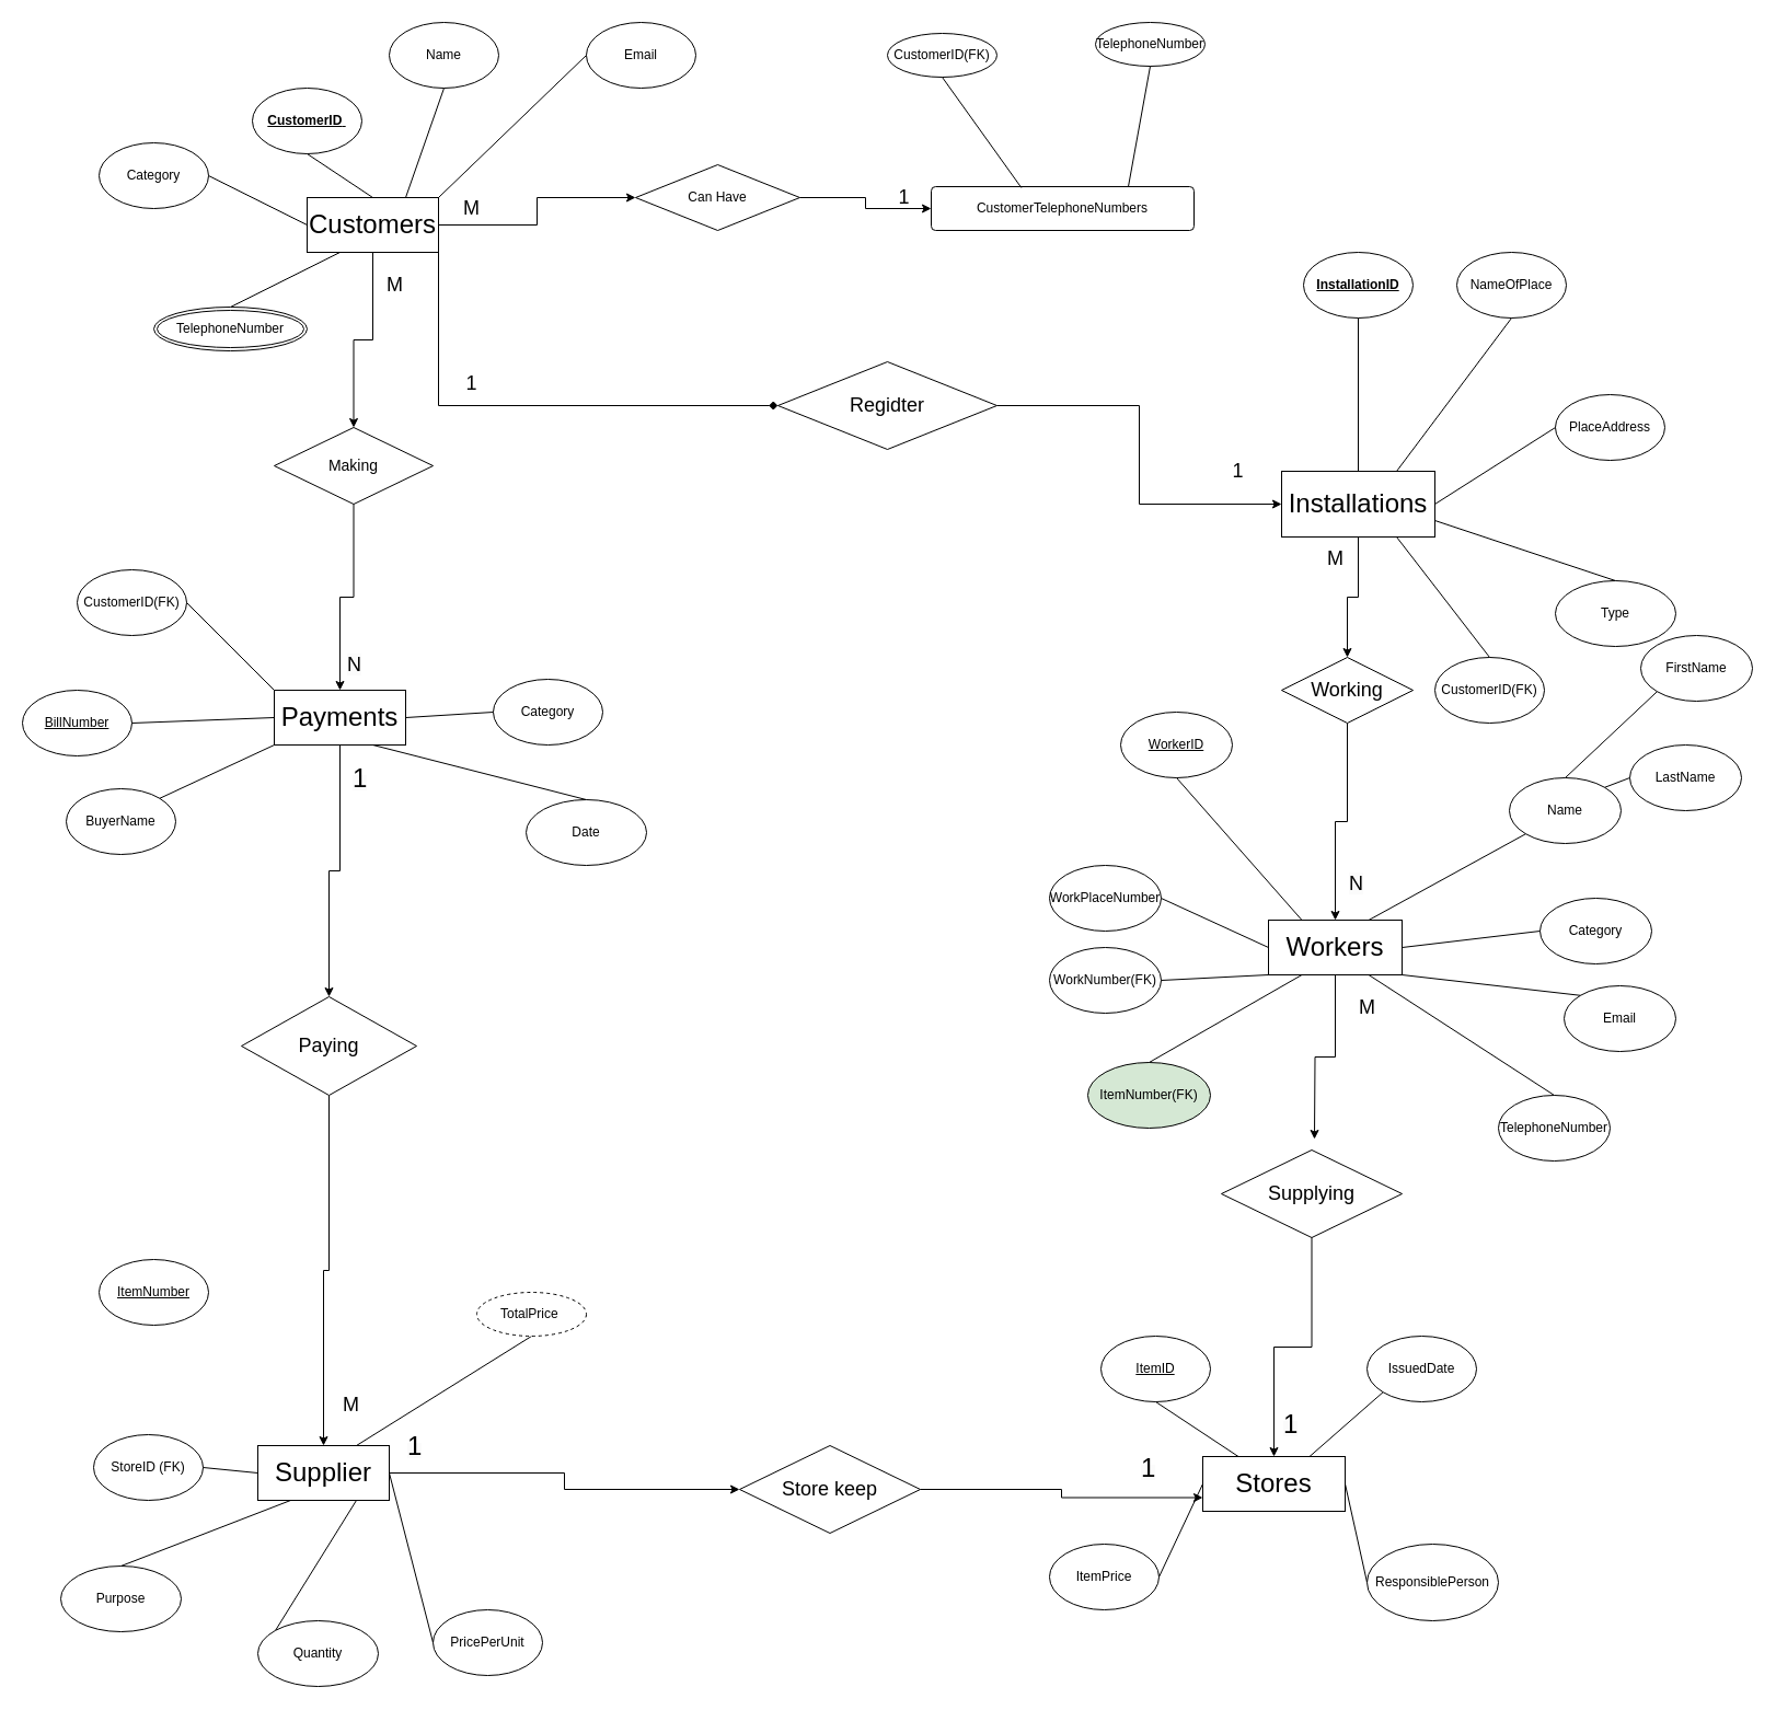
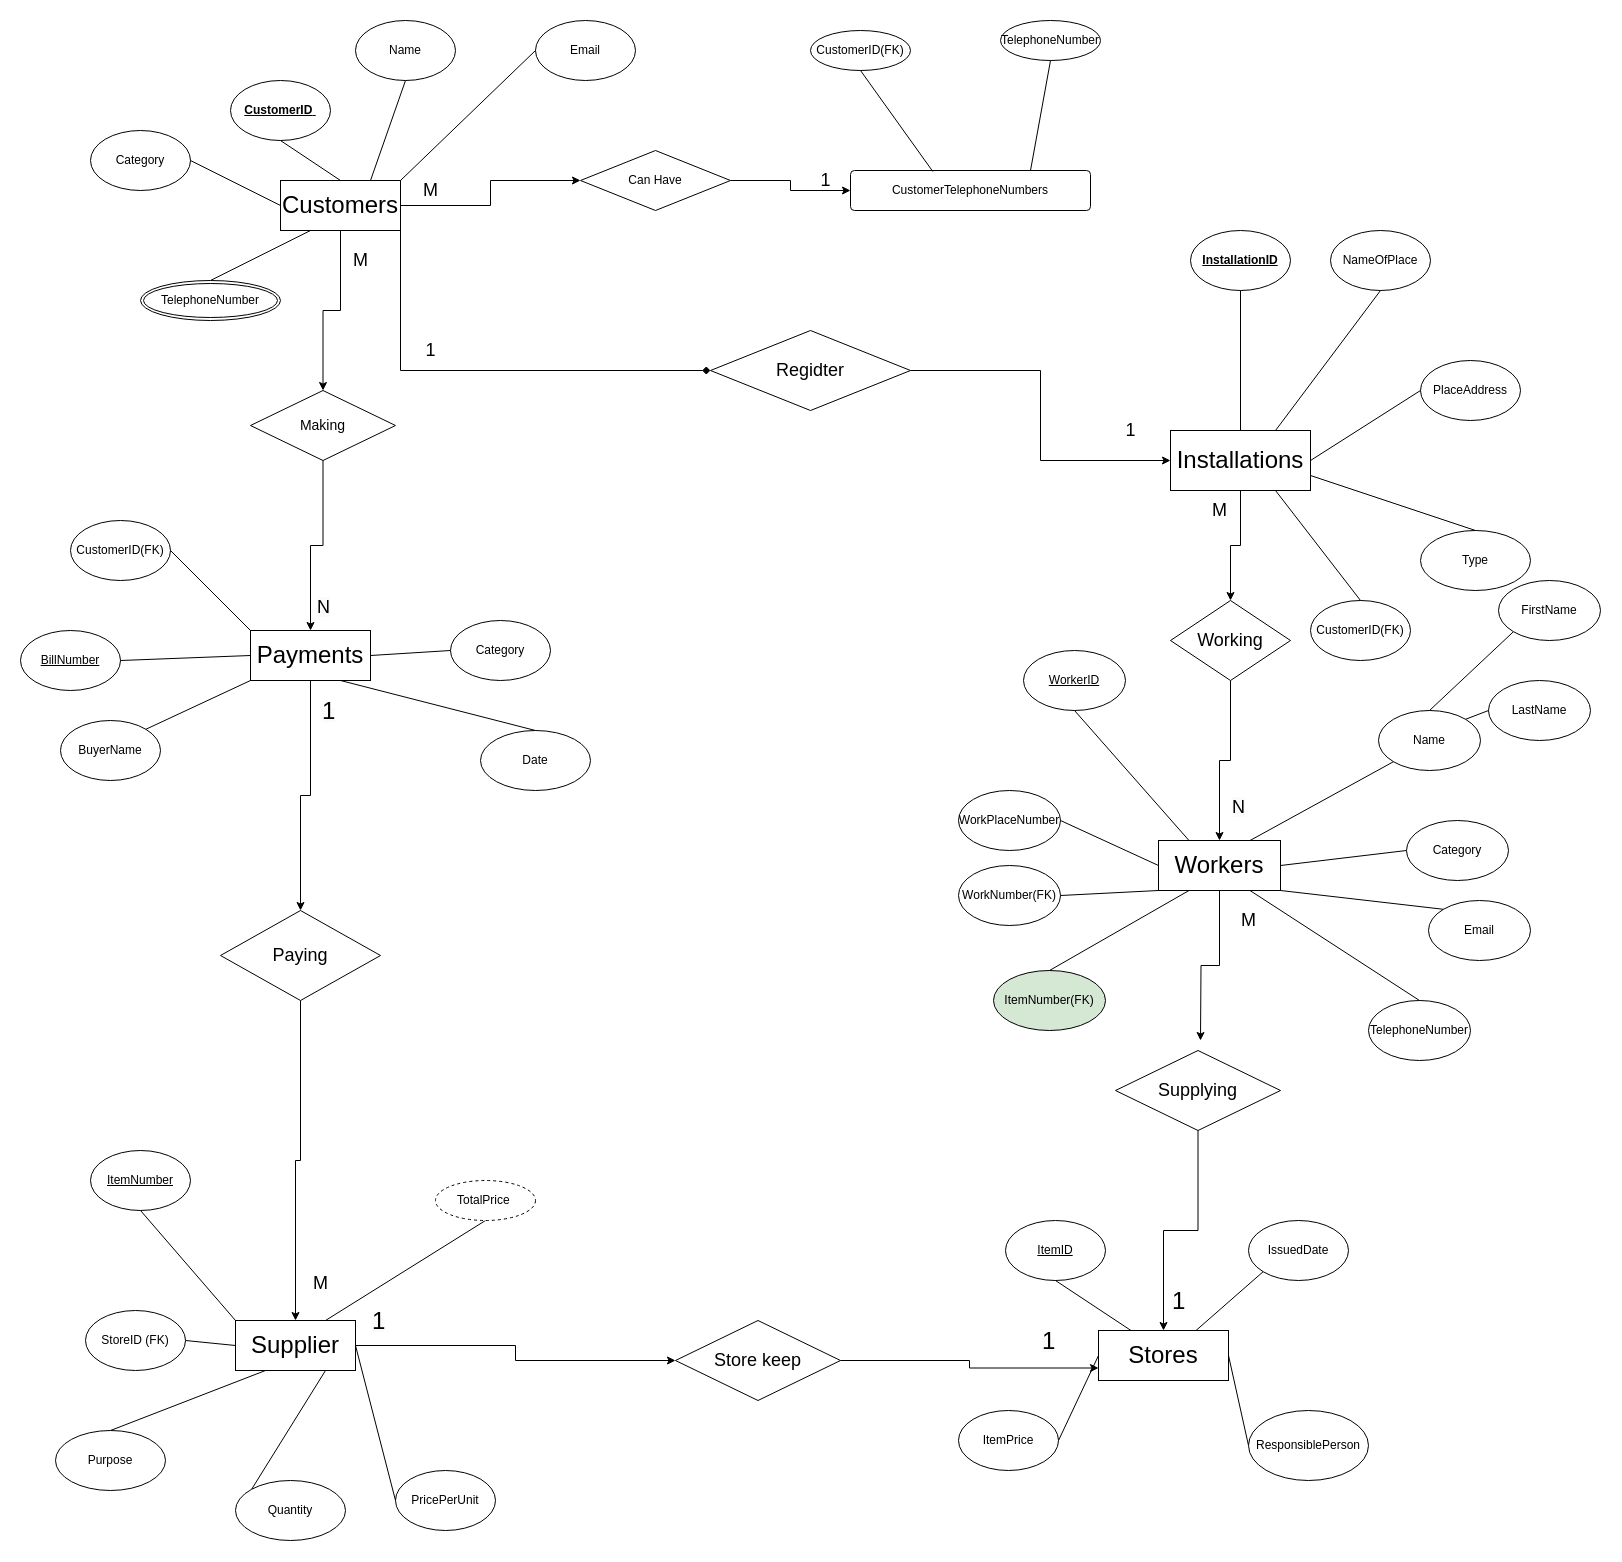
- <mxCell id="107" value="&lt;font style=&quot;font-size: 18px;&quot;&gt;Working&lt;/font&gt;" style="shape=rhombus;perimeter=rhombusPerimeter;whiteSpace=wrap;html=1;align=center;" vertex="1" parent="1"><mxGeometry x="1170" y="600" width="120" height="60" as="geometry" /></mxCell>
+ <mxCell id="107" value="&lt;font style=&quot;font-size: 18px;&quot;&gt;Working&lt;/font&gt;" style="shape=rhombus;perimeter=rhombusPerimeter;whiteSpace=wrap;html=1;align=center;" vertex="1" parent="1"><mxGeometry x="1170" y="600" width="120" height="80" as="geometry" /></mxCell>
+ <mxCell id="63" value="" style="endArrow=none;html=1;rounded=0;entryX=0;entryY=0;entryDx=0;entryDy=0;exitX=0.5;exitY=1;exitDx=0;exitDy=0;" edge="1" parent="1" source="60" target="59"><mxGeometry width="50" height="50" relative="1" as="geometry"><mxPoint x="275" y="1370" as="sourcePoint" /><mxPoint x="325" y="1320" as="targetPoint" /></mxGeometry></mxCell>
